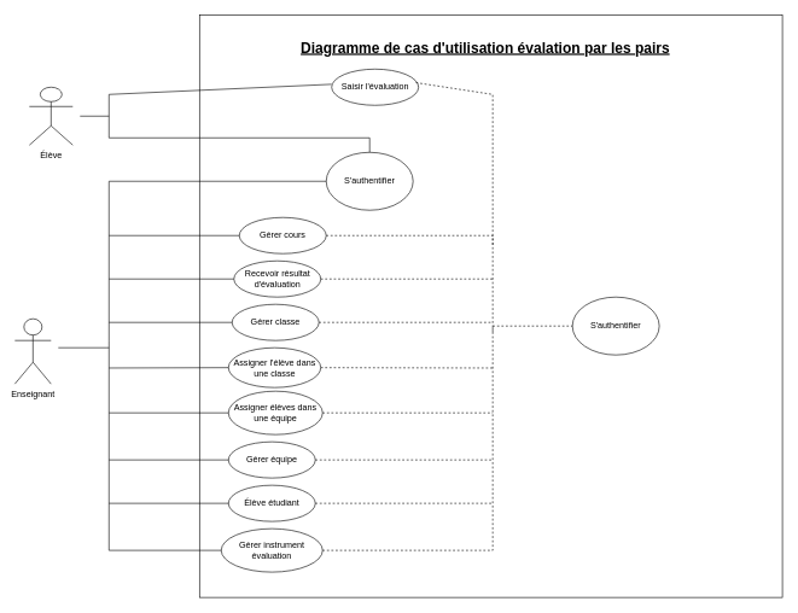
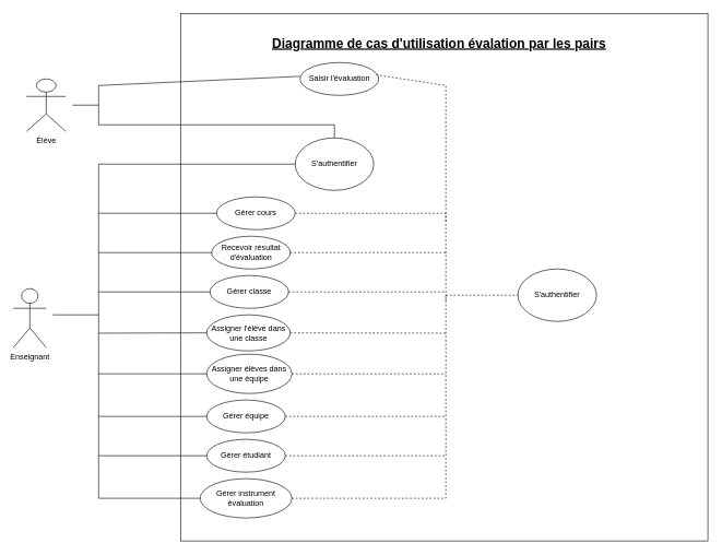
- <mxCell id="35" value="Élève étudiant" style="ellipse;whiteSpace=wrap;html=1;" parent="1" vertex="1"><mxGeometry x="315" y="670" width="120" height="50" as="geometry" /></mxCell>
+ <mxCell id="35" value="Gérer étudiant" style="ellipse;whiteSpace=wrap;html=1;" parent="1" vertex="1"><mxGeometry x="315" y="670" width="120" height="50" as="geometry" /></mxCell>
